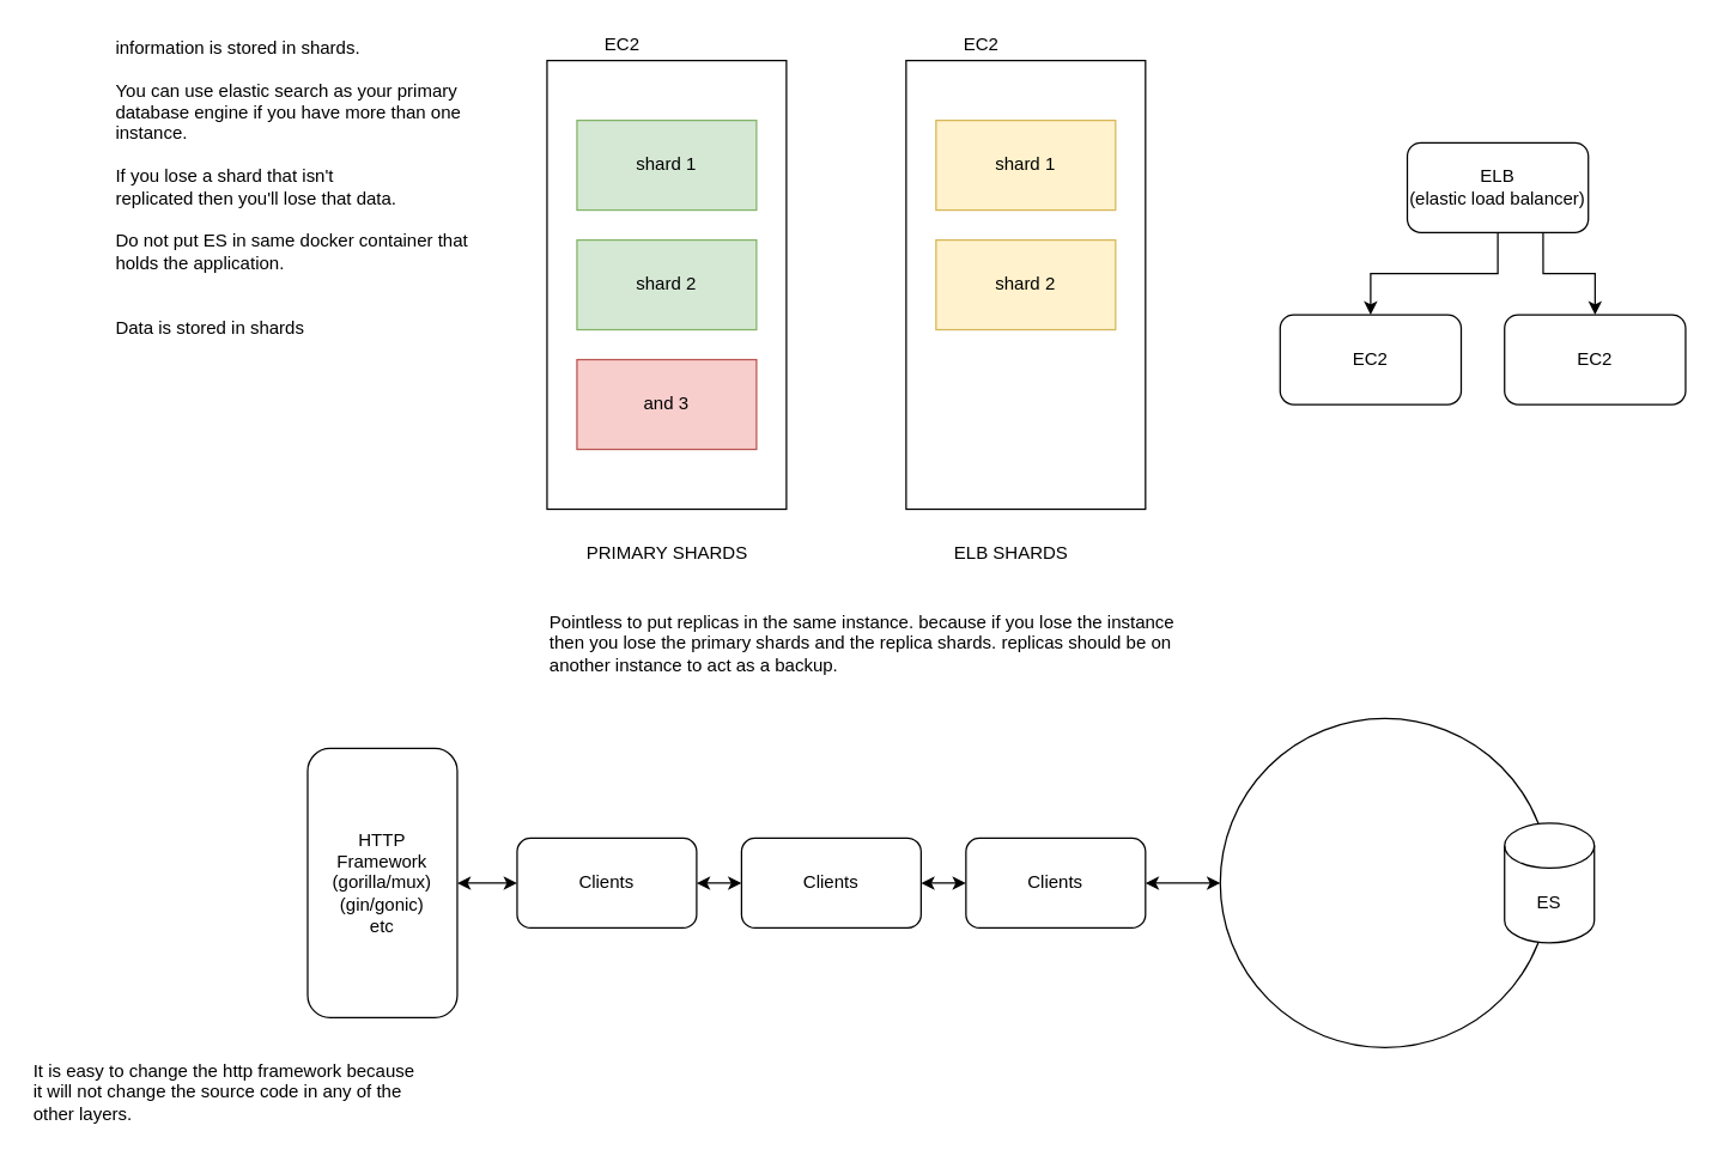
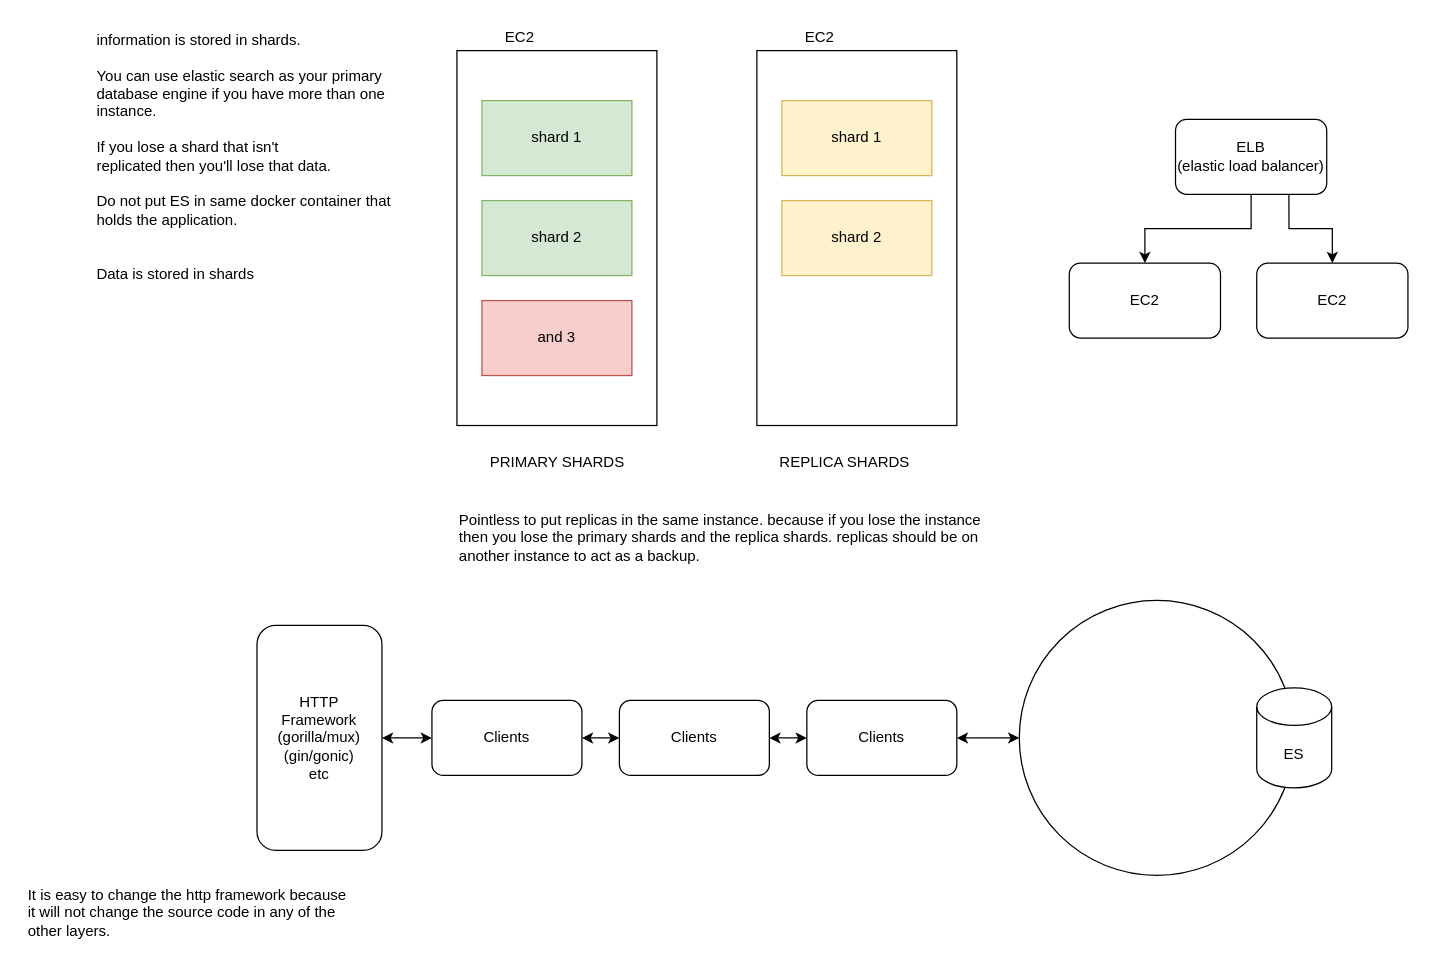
- <mxCell id="24" value="ELB SHARDS" style="text;html=1;align=center;verticalAlign=middle;resizable=0;points=[];autosize=1;" vertex="1" parent="1"><mxGeometry x="615" y="360" width="120" height="20" as="geometry" /></mxCell>
+ <mxCell id="24" value="REPLICA SHARDS" style="text;html=1;align=center;verticalAlign=middle;resizable=0;points=[];autosize=1;" vertex="1" parent="1"><mxGeometry x="615" y="360" width="120" height="20" as="geometry" /></mxCell>
